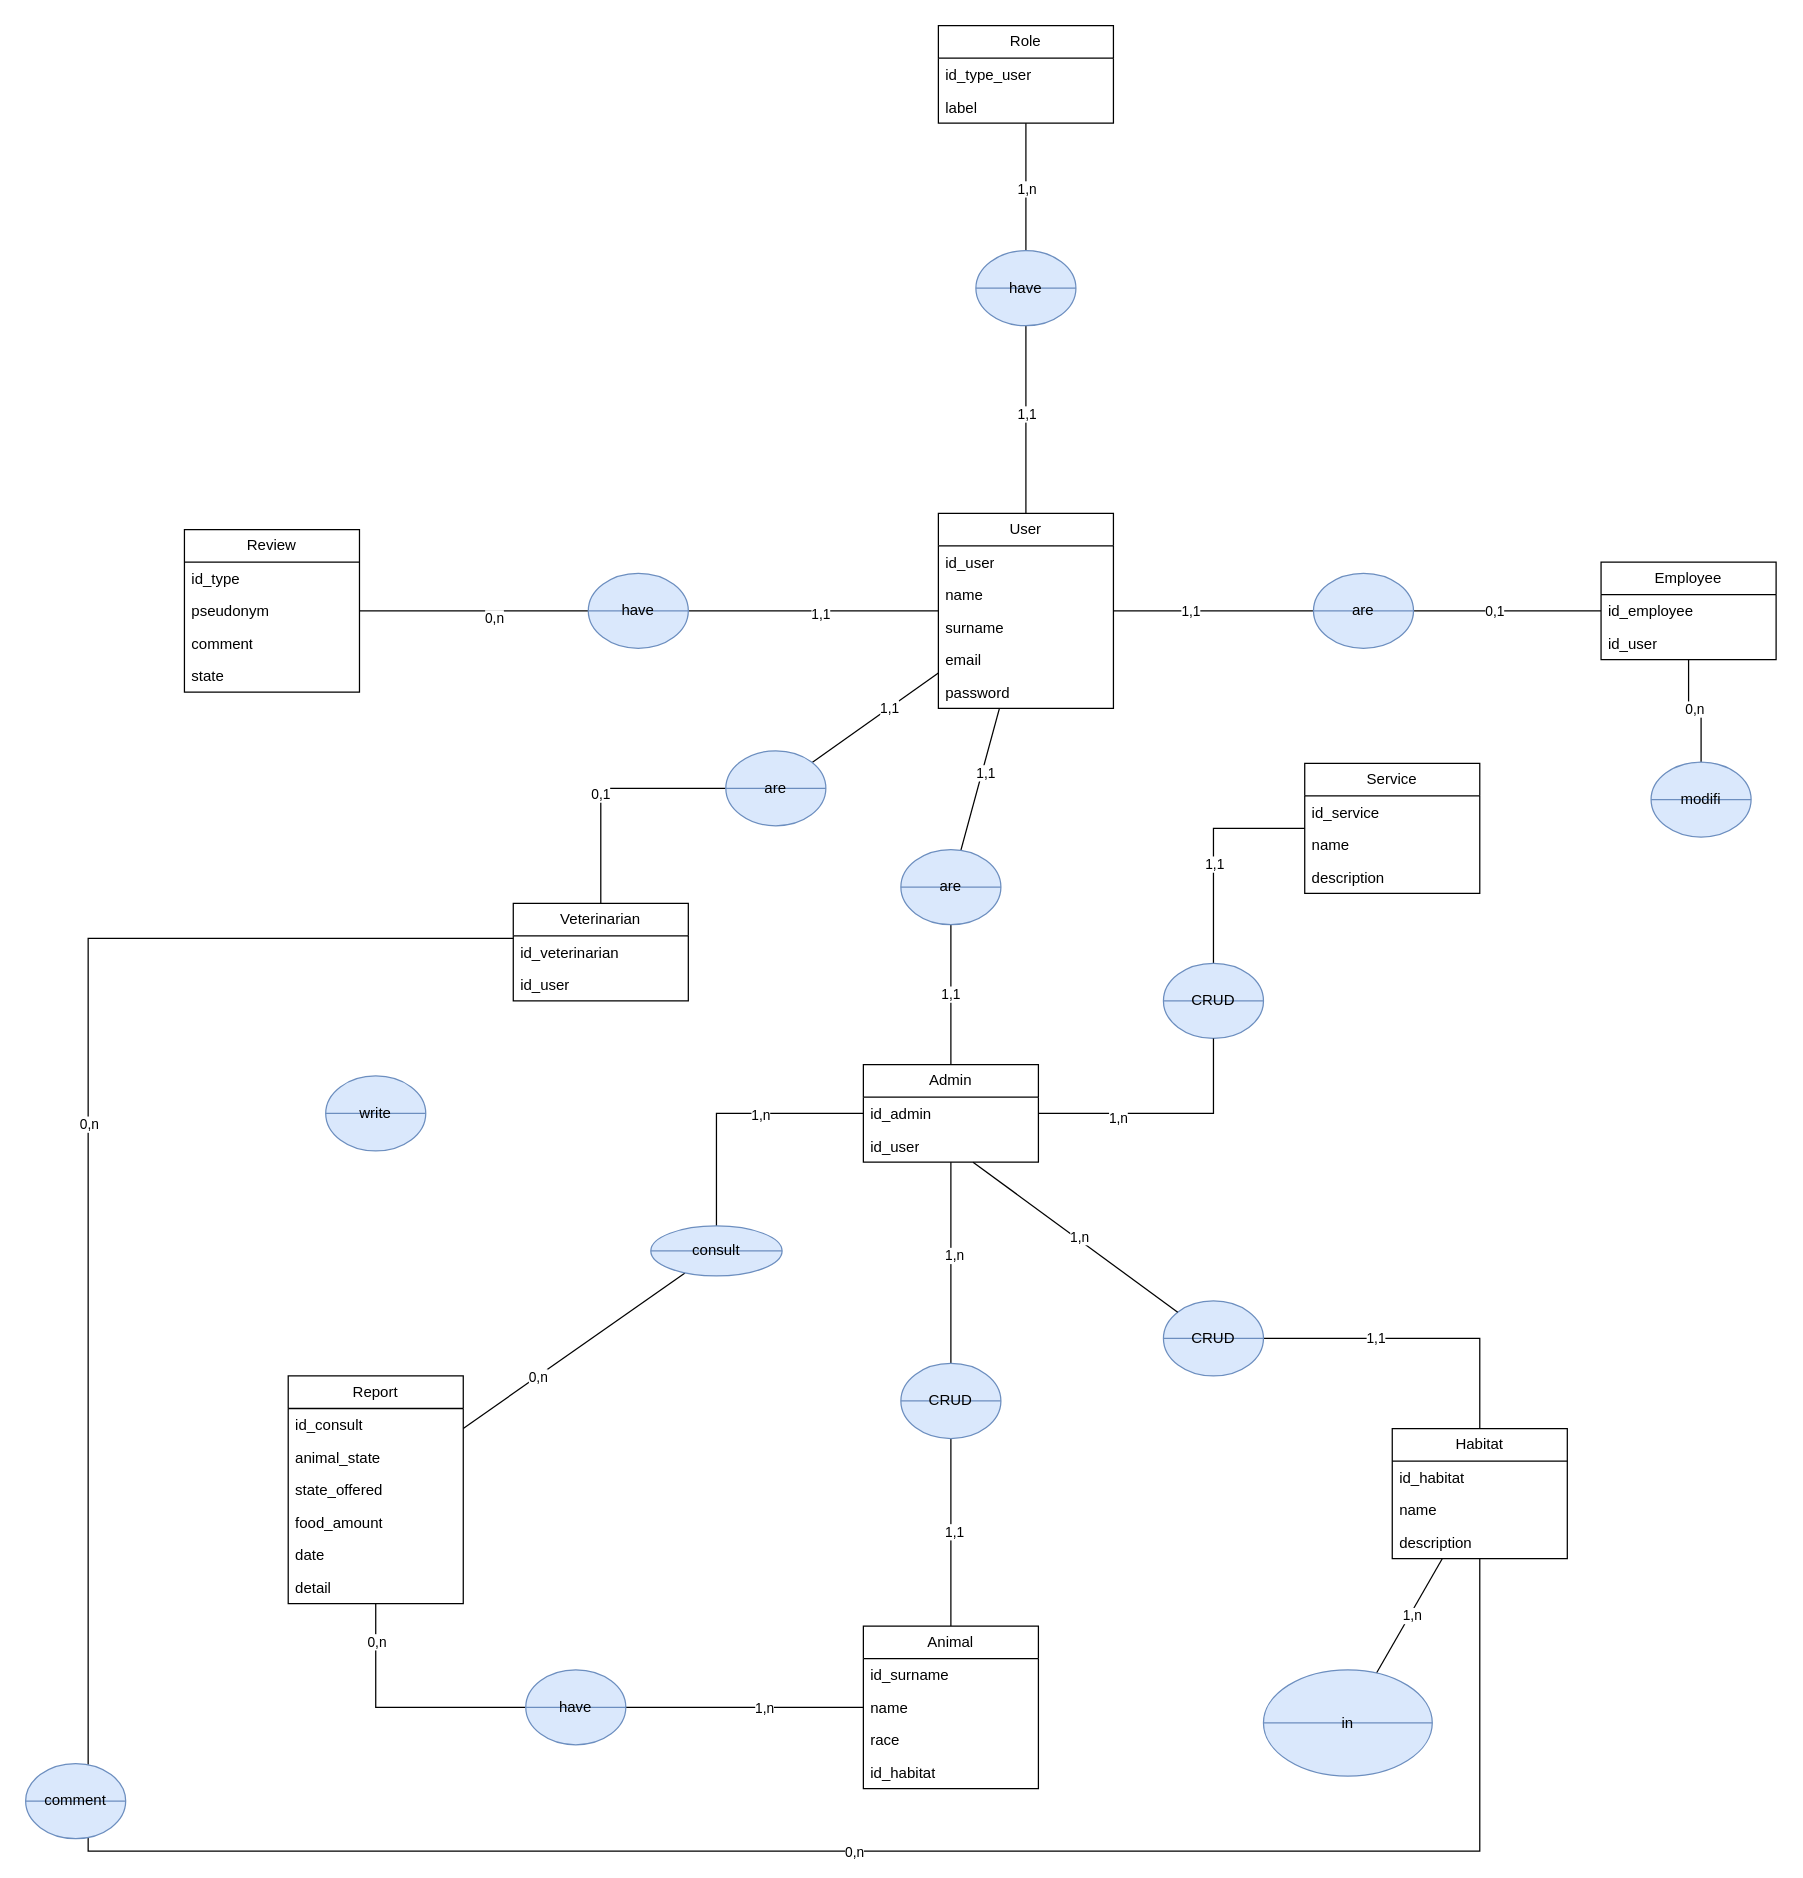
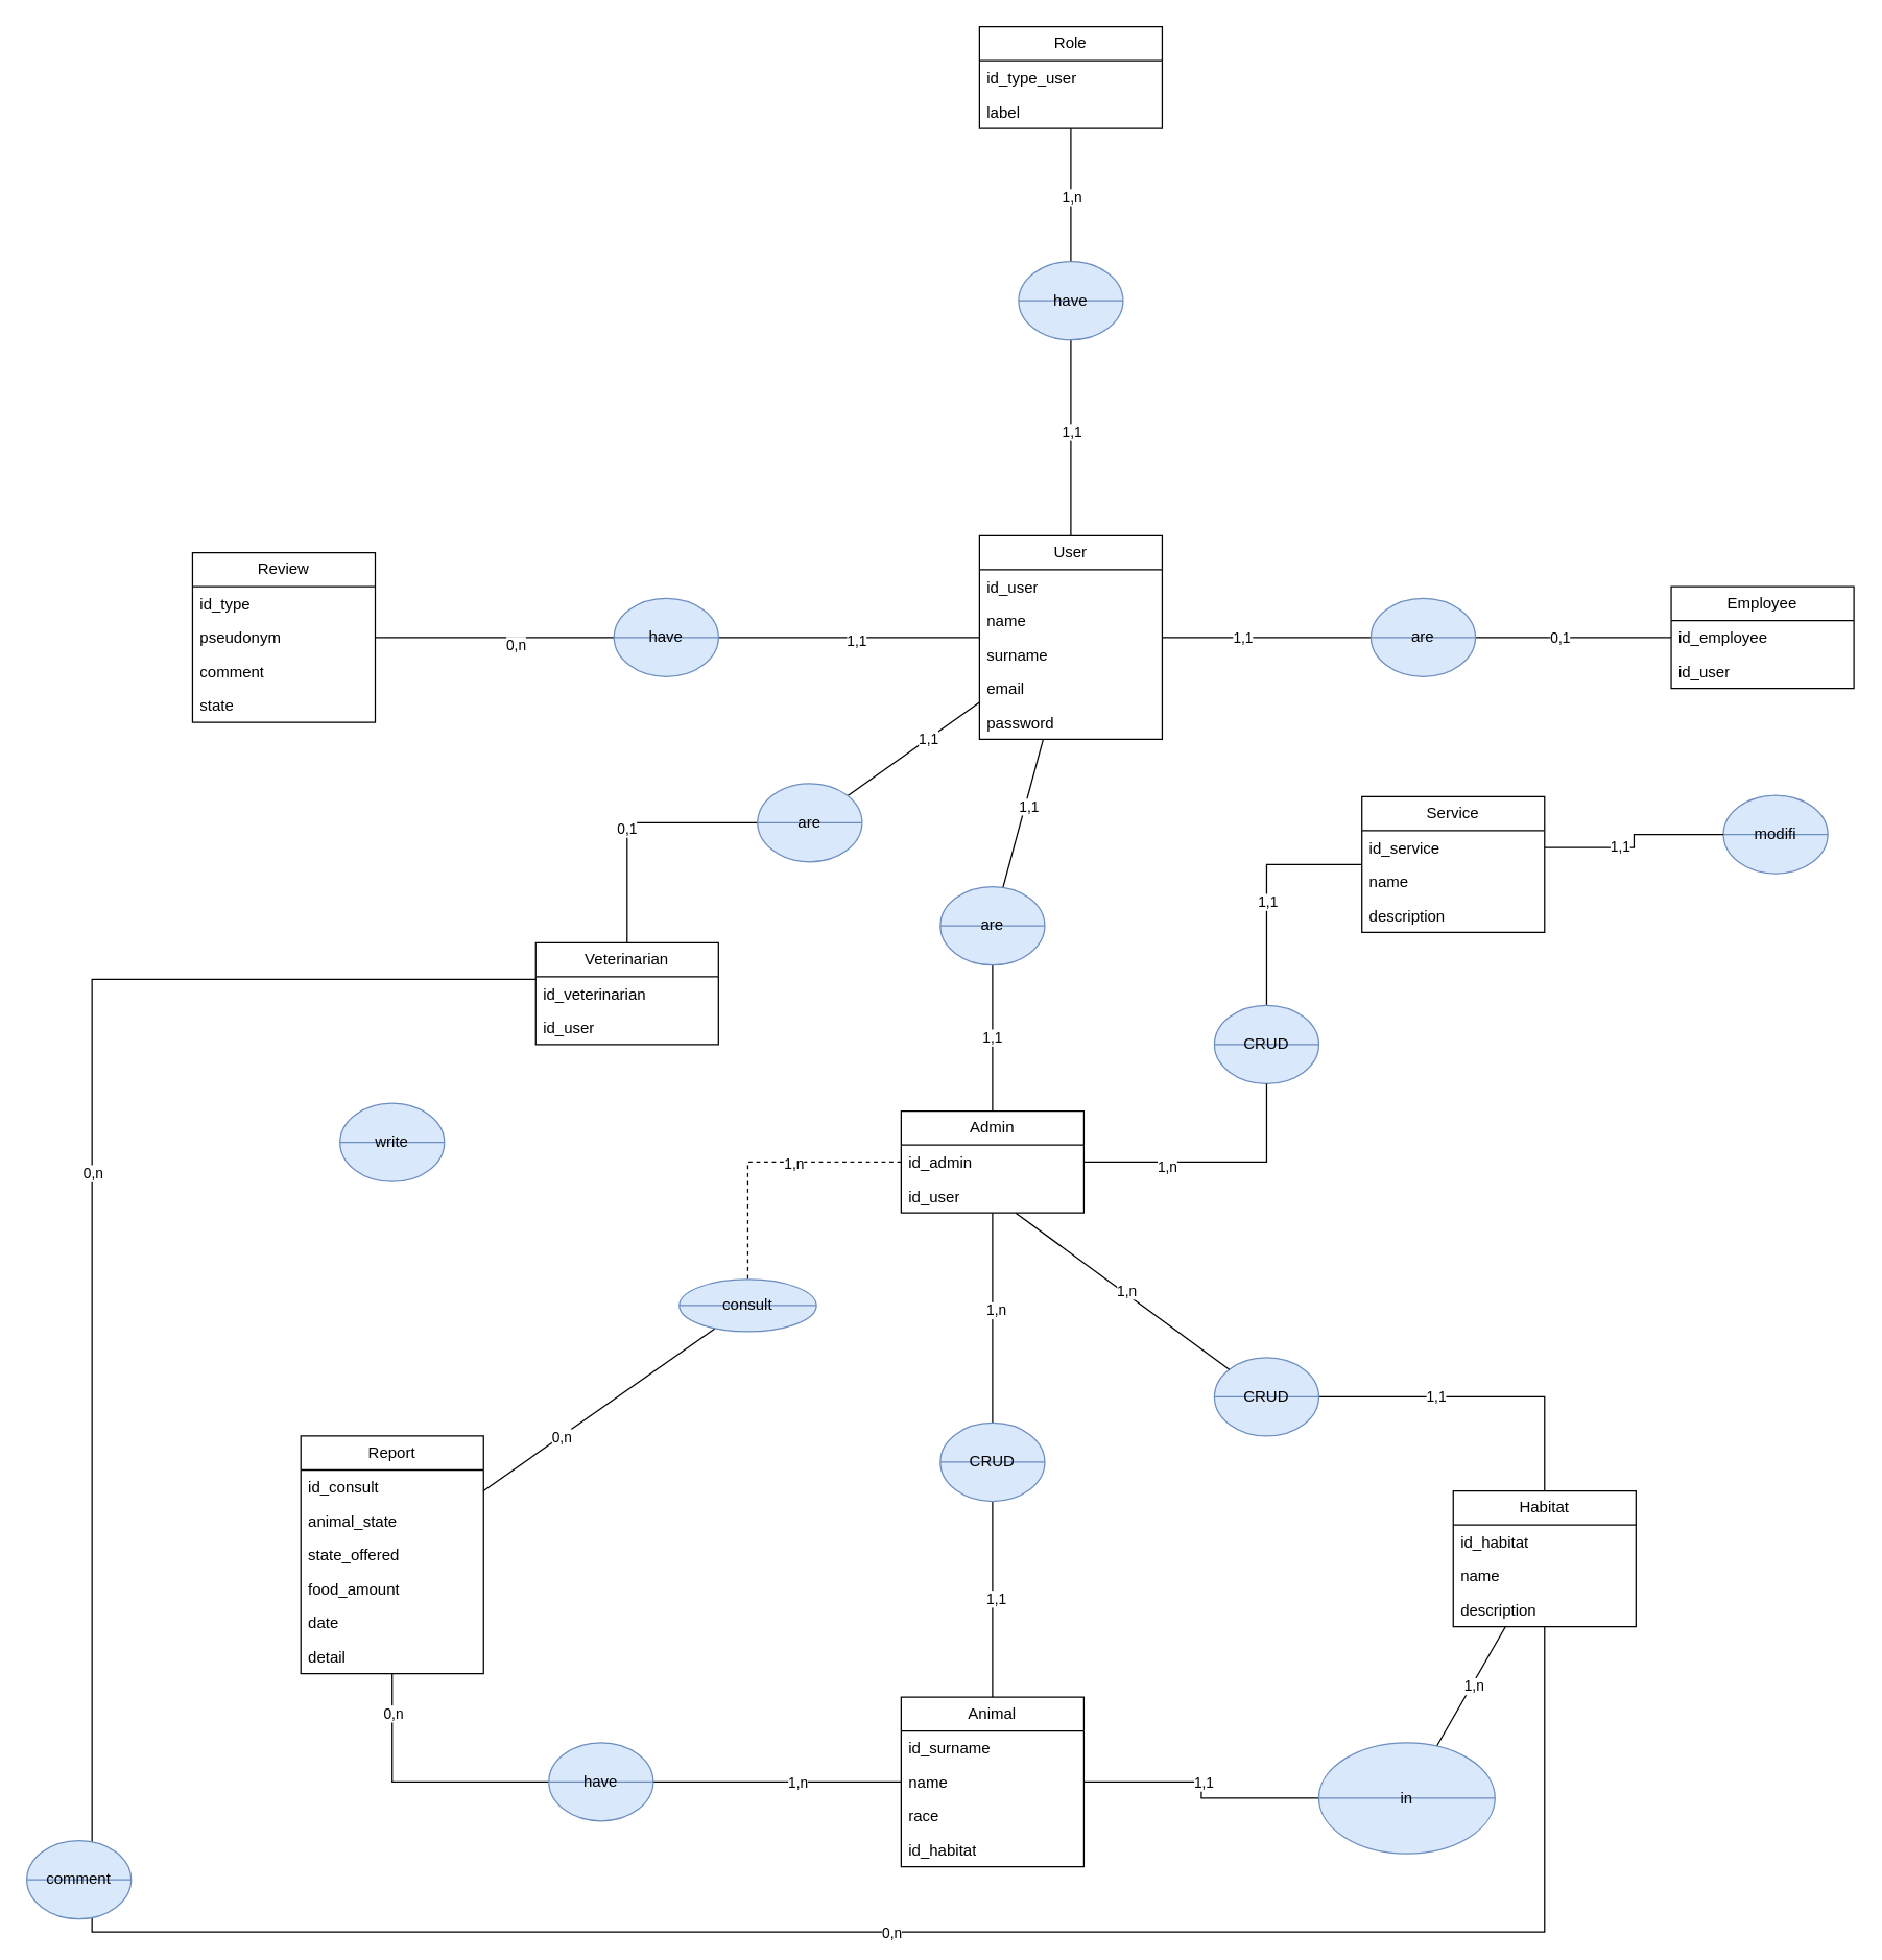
- <mxCell id="96" style="edgeStyle=orthogonalEdgeStyle;rounded=0;orthogonalLoop=1;jettySize=auto;html=1;endArrow=none;endFill=0;" parent="1" source="98" target="15" edge="1"><mxGeometry relative="1" as="geometry" /></mxCell>
- <mxCell id="97" value="0,n" style="edgeLabel;html=1;align=center;verticalAlign=middle;resizable=0;points=[];" vertex="1" connectable="0" parent="96"><mxGeometry x="0.02" y="-2" relative="1" as="geometry"><mxPoint as="offset" /></mxGeometry></mxCell>
+ <mxCell id="99" style="edgeStyle=orthogonalEdgeStyle;rounded=0;orthogonalLoop=1;jettySize=auto;html=1;endArrow=none;endFill=0;" parent="1" source="92" target="98" edge="1"><mxGeometry relative="1" as="geometry" /></mxCell>
+ <mxCell id="100" value="1,1" style="edgeLabel;html=1;align=center;verticalAlign=middle;resizable=0;points=[];" vertex="1" connectable="0" parent="99"><mxGeometry x="-0.218" y="1" relative="1" as="geometry"><mxPoint as="offset" /></mxGeometry></mxCell>
- <mxCell id="82" value="&lt;div style=&quot;&quot;&gt;write&lt;/div&gt;" style="shape=lineEllipse;perimeter=ellipsePerimeter;whiteSpace=wrap;html=1;backgroundOutline=1;align=center;fillColor=#dae8fc;strokeColor=#6c8ebf;" parent="1" vertex="1"><mxGeometry x="260" y="860" width="80" height="60" as="geometry" /></mxCell>
+ <mxCell id="82" value="&lt;div style=&quot;&quot;&gt;write&lt;/div&gt;" style="shape=lineEllipse;perimeter=ellipsePerimeter;whiteSpace=wrap;html=1;backgroundOutline=1;align=center;fillColor=#dae8fc;strokeColor=#6c8ebf;" parent="1" vertex="1"><mxGeometry x="260" y="845" width="80" height="60" as="geometry" /></mxCell>
- <mxCell id="48" style="edgeStyle=orthogonalEdgeStyle;rounded=0;orthogonalLoop=1;jettySize=auto;html=1;endArrow=none;endFill=0;" parent="1" source="52" target="85" edge="1"><mxGeometry relative="1" as="geometry" /></mxCell>
+ <mxCell id="48" style="edgeStyle=orthogonalEdgeStyle;rounded=0;orthogonalLoop=1;jettySize=auto;html=1;endArrow=none;endFill=0;dashed=1;" parent="1" source="52" target="85" edge="1"><mxGeometry relative="1" as="geometry" /></mxCell>
+ <mxCell id="21" style="edgeStyle=orthogonalEdgeStyle;rounded=0;orthogonalLoop=1;jettySize=auto;html=1;endArrow=none;endFill=0;" parent="1" source="78" target="29" edge="1"><mxGeometry relative="1" as="geometry" /></mxCell>
+ <mxCell id="22" value="1,1" style="edgeLabel;html=1;align=center;verticalAlign=middle;resizable=0;points=[];" vertex="1" connectable="0" parent="21"><mxGeometry x="0.056" y="-1" relative="1" as="geometry"><mxPoint as="offset" /></mxGeometry></mxCell>
